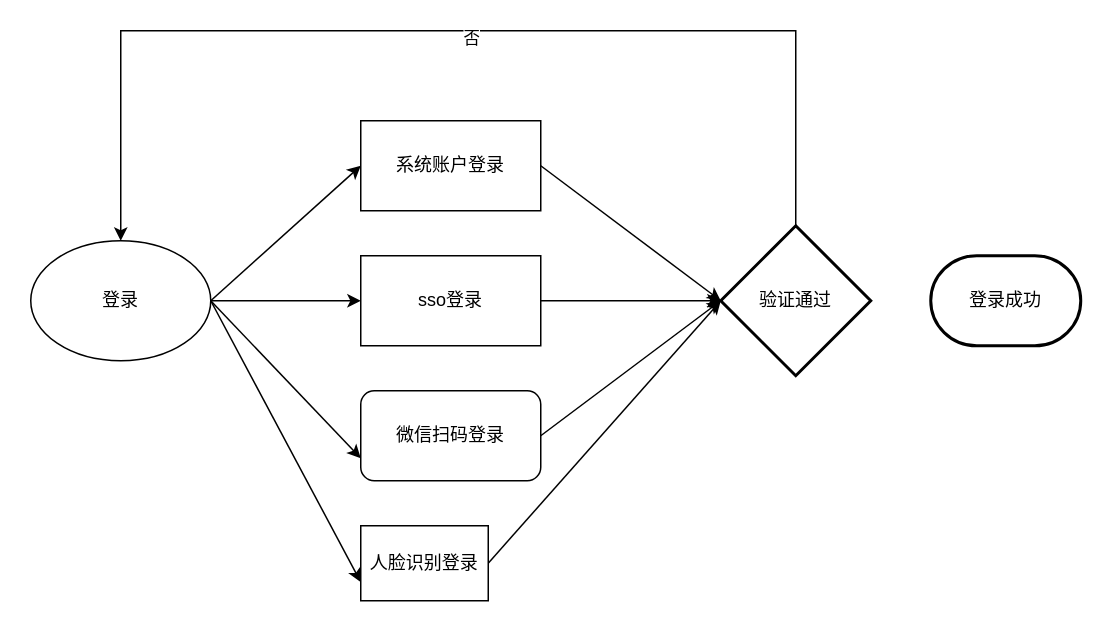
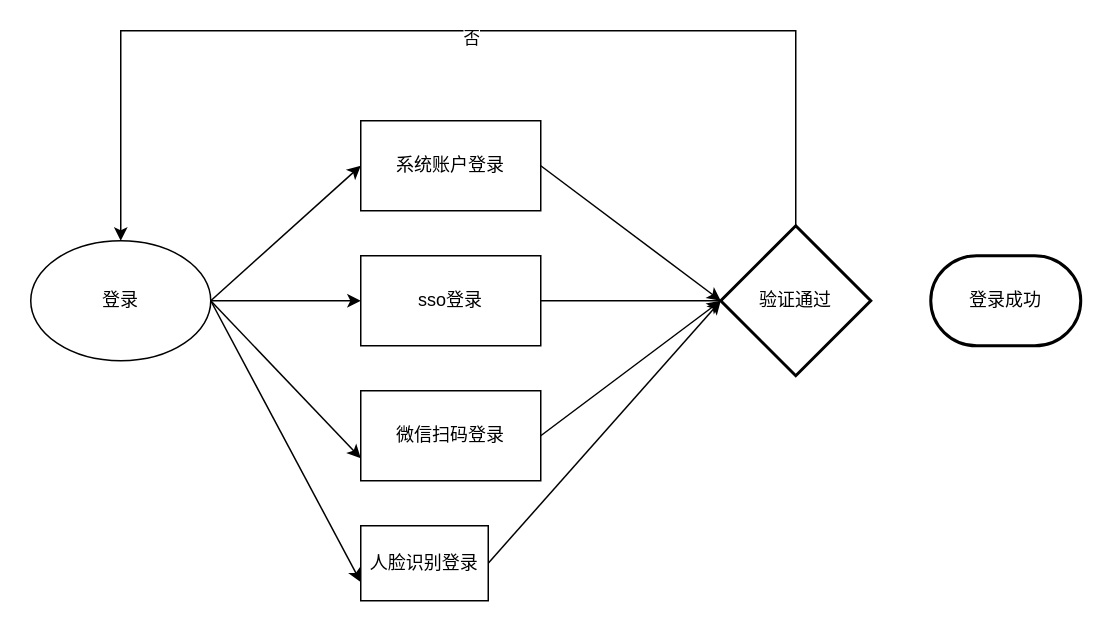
- <mxCell id="7" style="edgeStyle=none;rounded=0;orthogonalLoop=1;jettySize=auto;html=1;exitX=1;exitY=0.5;exitDx=0;exitDy=0;entryX=0;entryY=0.5;entryDx=0;entryDy=0;entryPerimeter=0;" edge="1" parent="1" source="8" target="18"><mxGeometry relative="1" as="geometry"><mxPoint x="450" y="200" as="targetPoint" /></mxGeometry></mxCell>
+ <mxCell id="7" style="edgeStyle=none;rounded=0;orthogonalLoop=1;jettySize=auto;html=1;exitX=1;exitY=0.5;exitDx=0;exitDy=0;entryX=0;entryY=0.5;entryDx=0;entryDy=0;entryPerimeter=0;endArrow=none;" edge="1" parent="1" source="8" target="18"><mxGeometry relative="1" as="geometry"><mxPoint x="450" y="200" as="targetPoint" /></mxGeometry></mxCell>
- <mxCell id="12" value="微信扫码登录" style="whiteSpace=wrap;html=1;rounded=1;" vertex="1" parent="1"><mxGeometry x="240" y="260" width="120" height="60" as="geometry" /></mxCell>
+ <mxCell id="12" value="微信扫码登录" style="rounded=0;whiteSpace=wrap;html=1;" vertex="1" parent="1"><mxGeometry x="240" y="260" width="120" height="60" as="geometry" /></mxCell>
